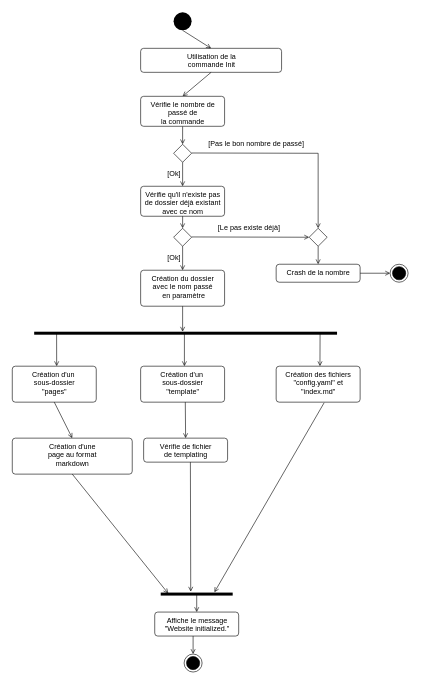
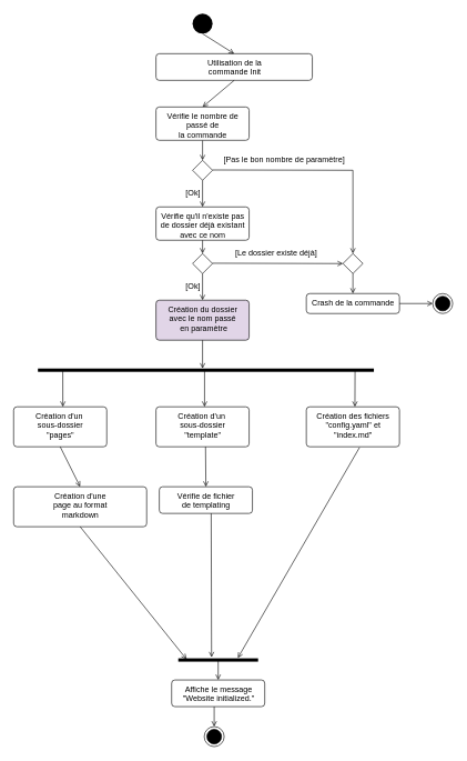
- <mxCell id="8" value="[Pas le bon nombre de passé]" style="text;html=1;strokeColor=none;fillColor=none;align=center;verticalAlign=middle;whiteSpace=wrap;rounded=0;" vertex="1" parent="1"><mxGeometry x="306.5" y="230" width="240" height="20" as="geometry" /></mxCell>
+ <mxCell id="8" value="[Pas le bon nombre de paramètre]" style="text;html=1;strokeColor=none;fillColor=none;align=center;verticalAlign=middle;whiteSpace=wrap;rounded=0;" vertex="1" parent="1"><mxGeometry x="306.5" y="230" width="240" height="20" as="geometry" /></mxCell>
- <mxCell id="16" value="[Le pas existe déjà]" style="text;html=1;strokeColor=none;fillColor=none;align=center;verticalAlign=middle;whiteSpace=wrap;rounded=0;" vertex="1" parent="1"><mxGeometry x="330" y="370" width="170" height="20" as="geometry" /></mxCell>
+ <mxCell id="16" value="[Le dossier existe déjà]" style="text;html=1;strokeColor=none;fillColor=none;align=center;verticalAlign=middle;whiteSpace=wrap;rounded=0;" vertex="1" parent="1"><mxGeometry x="330" y="370" width="170" height="20" as="geometry" /></mxCell>
- <mxCell id="44" value="Crash de la nombre&lt;br&gt;" style="html=1;align=center;verticalAlign=top;rounded=1;absoluteArcSize=1;arcSize=10;dashed=0;" vertex="1" parent="1"><mxGeometry x="460" y="440" width="140" height="30" as="geometry" /></mxCell>
+ <mxCell id="44" value="Crash de la commande&lt;br&gt;" style="html=1;align=center;verticalAlign=top;rounded=1;absoluteArcSize=1;arcSize=10;dashed=0;" vertex="1" parent="1"><mxGeometry x="460" y="440" width="140" height="30" as="geometry" /></mxCell>
- <mxCell id="18" value="Création du dossier &lt;br&gt;avec le nom passé&lt;br&gt;&amp;nbsp;en paramètre" style="html=1;align=center;verticalAlign=top;rounded=1;absoluteArcSize=1;arcSize=10;dashed=0;" vertex="1" parent="1"><mxGeometry x="234" y="450" width="140" height="60" as="geometry" /></mxCell>
+ <mxCell id="18" value="Création du dossier &lt;br&gt;avec le nom passé&lt;br&gt;&amp;nbsp;en paramètre" style="html=1;align=center;verticalAlign=top;rounded=1;absoluteArcSize=1;arcSize=10;dashed=0;fillColor=#e1d5e7;" vertex="1" parent="1"><mxGeometry x="234" y="450" width="140" height="60" as="geometry" /></mxCell>
